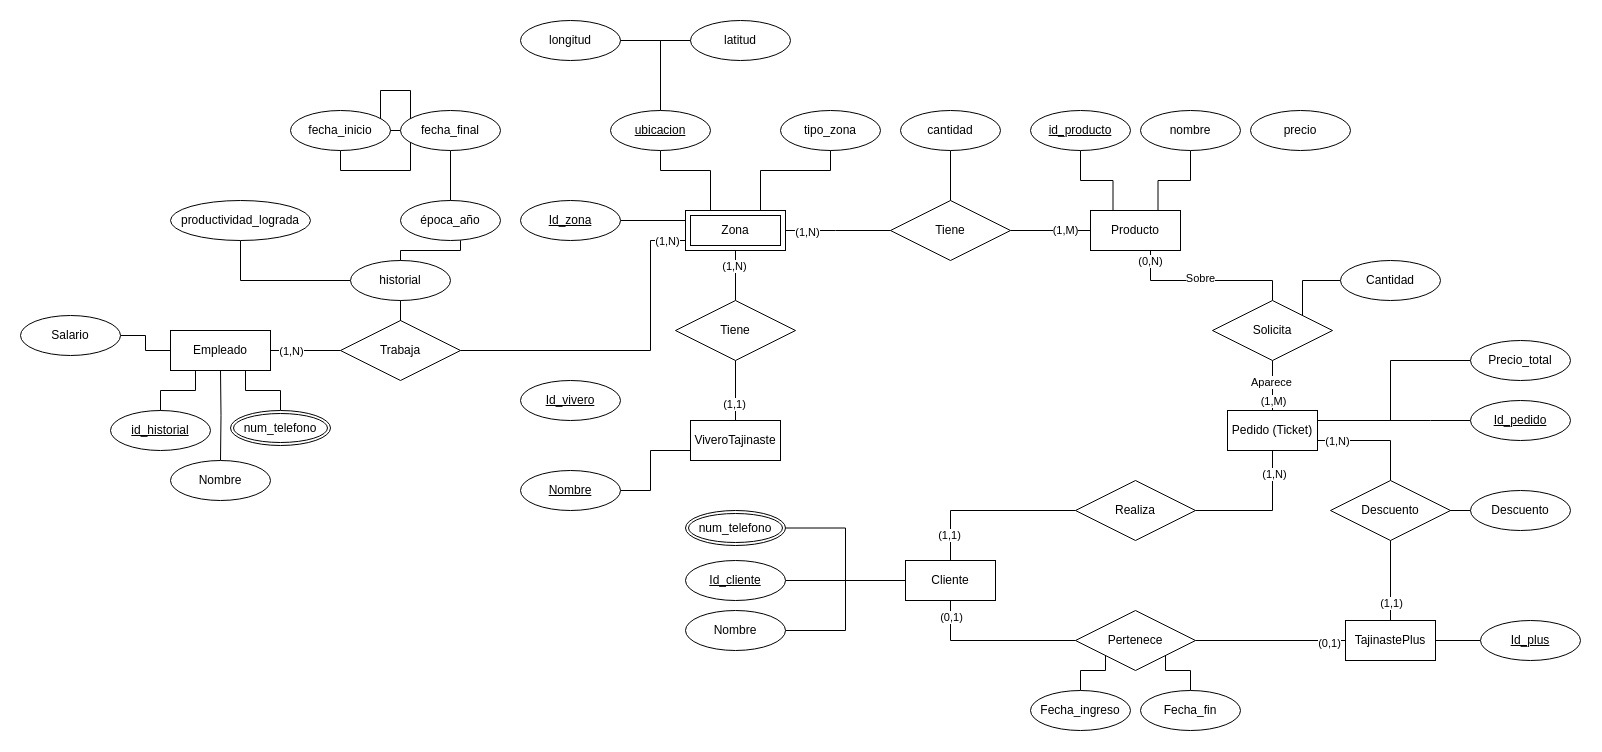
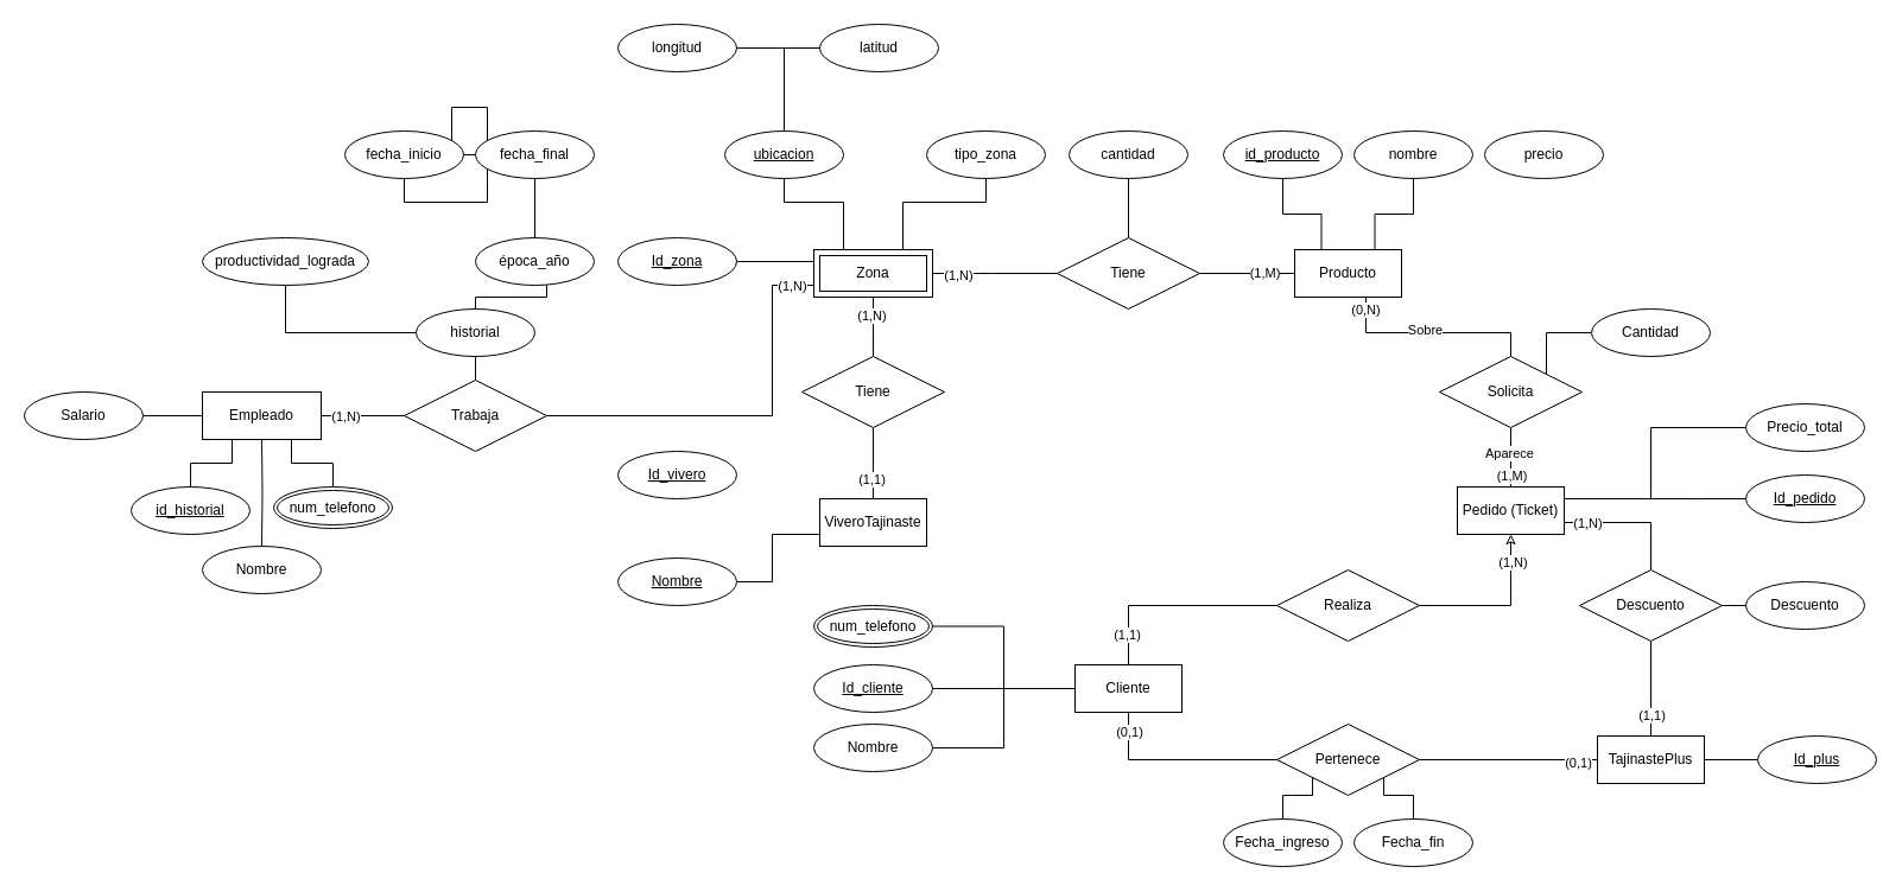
- <mxCell id="69" value="Salario" style="ellipse;whiteSpace=wrap;html=1;align=center;" vertex="1" parent="1"><mxGeometry x="20" y="315" width="100" height="40" as="geometry" /></mxCell>
+ <mxCell id="69" value="Salario" style="ellipse;whiteSpace=wrap;html=1;align=center;" vertex="1" parent="1"><mxGeometry x="20" y="330" width="100" height="40" as="geometry" /></mxCell>
- <mxCell id="84" style="edgeStyle=orthogonalEdgeStyle;rounded=0;orthogonalLoop=1;jettySize=auto;html=1;entryX=0.5;entryY=1;entryDx=0;entryDy=0;endArrow=none;endFill=0;" edge="1" parent="1" source="86" target="83"><mxGeometry relative="1" as="geometry" /></mxCell>
+ <mxCell id="84" style="edgeStyle=orthogonalEdgeStyle;rounded=0;orthogonalLoop=1;jettySize=auto;html=1;entryX=0.5;entryY=1;entryDx=0;entryDy=0;endArrow=classic;endFill=0;" edge="1" parent="1" source="86" target="83"><mxGeometry relative="1" as="geometry" /></mxCell>
